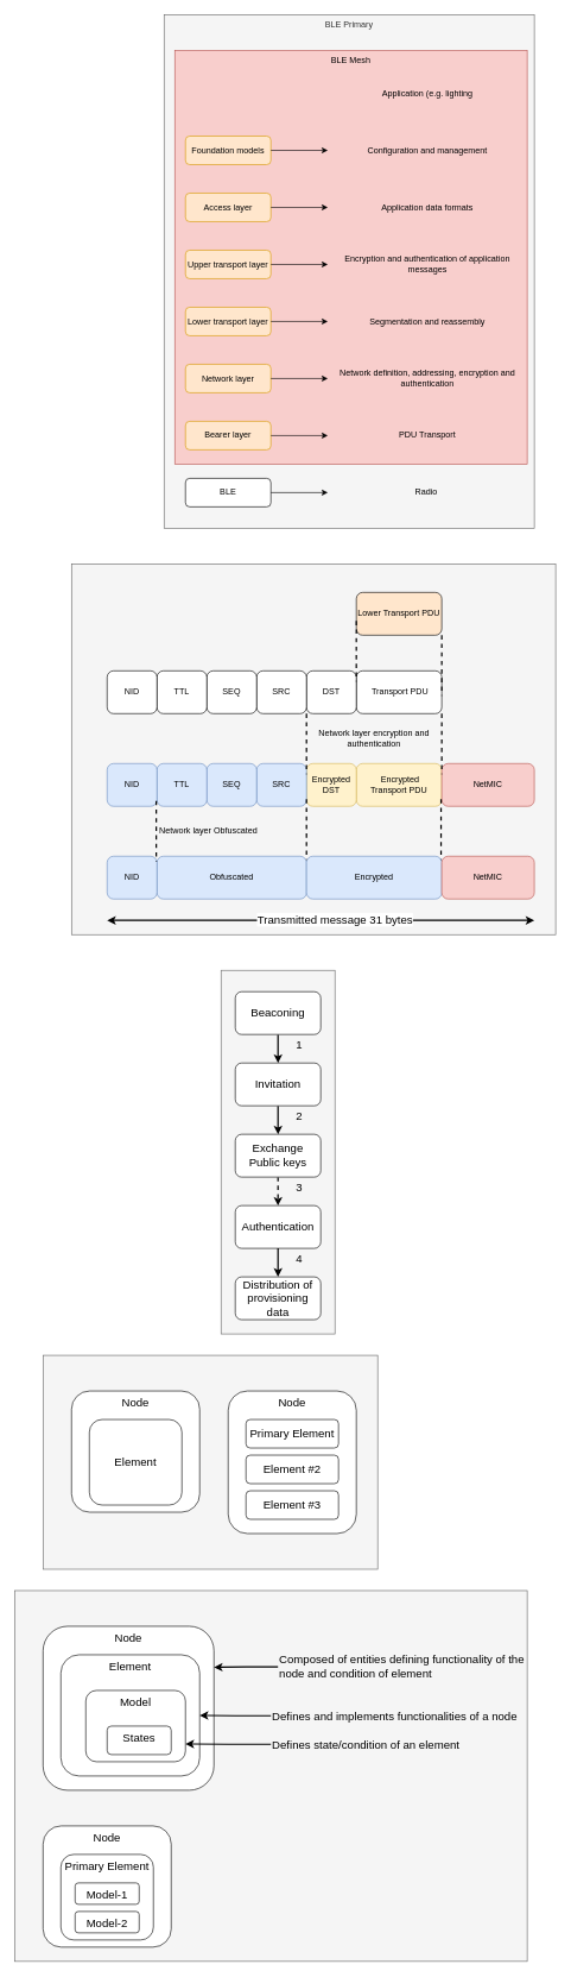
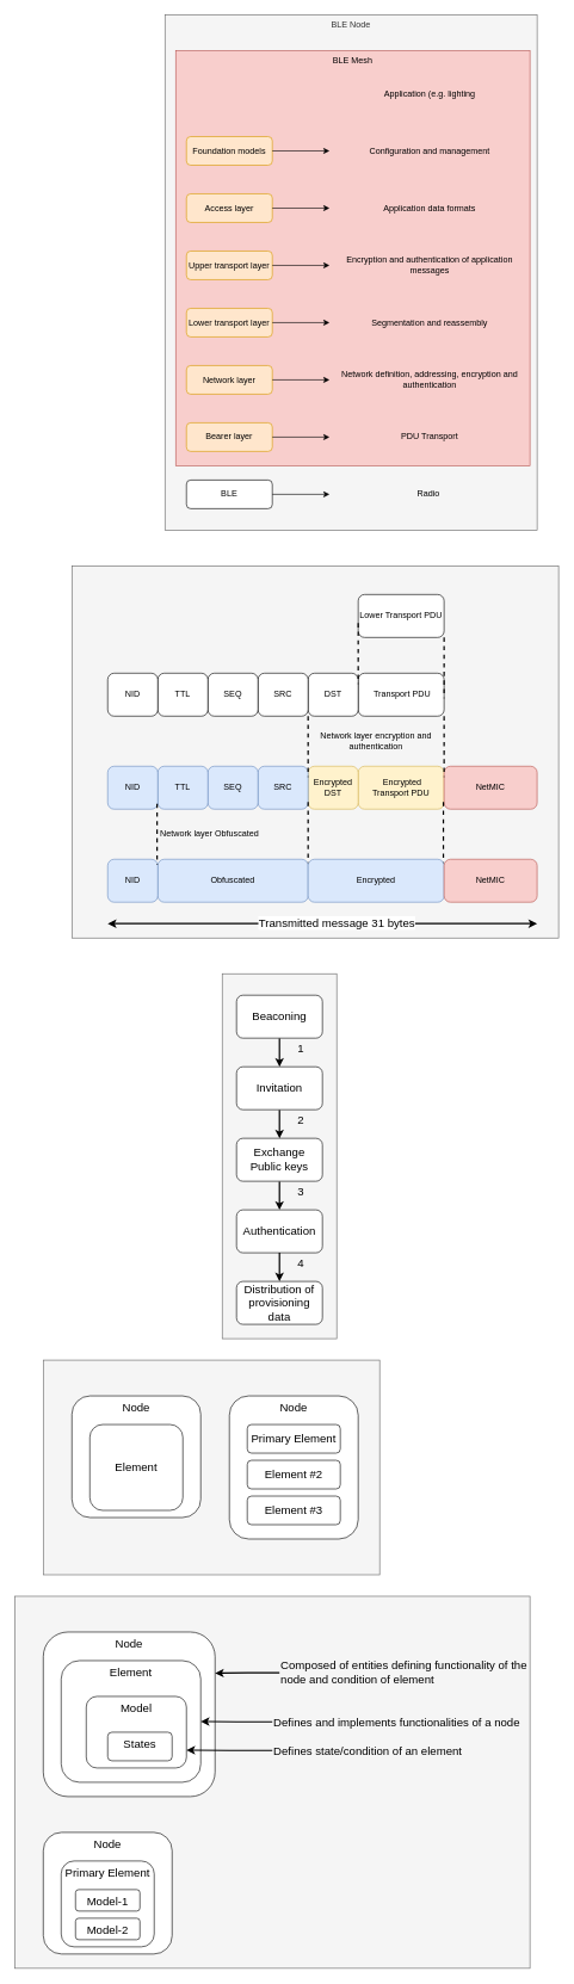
- <mxCell id="7" value="BLE Primary" style="rounded=0;whiteSpace=wrap;html=1;fillColor=#f5f5f5;strokeColor=#666666;fontColor=#333333;verticalAlign=top;" vertex="1" parent="6"><mxGeometry width="520" height="720" as="geometry" /></mxCell>
+ <mxCell id="7" value="BLE Node" style="rounded=0;whiteSpace=wrap;html=1;fillColor=#f5f5f5;strokeColor=#666666;fontColor=#333333;verticalAlign=top;" vertex="1" parent="6"><mxGeometry width="520" height="720" as="geometry" /></mxCell>
- <mxCell id="31" value="Lower Transport PDU" style="rounded=1;whiteSpace=wrap;html=1;fillColor=#ffe6cc;" vertex="1" parent="1"><mxGeometry x="500" y="830" width="120" height="60" as="geometry" /></mxCell>
+ <mxCell id="31" value="Lower Transport PDU" style="rounded=1;whiteSpace=wrap;html=1;" vertex="1" parent="1"><mxGeometry x="500" y="830" width="120" height="60" as="geometry" /></mxCell>
- <mxCell id="64" style="edgeStyle=orthogonalEdgeStyle;rounded=0;orthogonalLoop=1;jettySize=auto;html=1;entryX=0.5;entryY=0;entryDx=0;entryDy=0;fontSize=16;strokeWidth=2;dashed=1;" edge="1" parent="1" source="65" target="67"><mxGeometry relative="1" as="geometry" /></mxCell>
+ <mxCell id="64" style="edgeStyle=orthogonalEdgeStyle;rounded=0;orthogonalLoop=1;jettySize=auto;html=1;entryX=0.5;entryY=0;entryDx=0;entryDy=0;fontSize=16;strokeWidth=2;" edge="1" parent="1" source="65" target="67"><mxGeometry relative="1" as="geometry" /></mxCell>
